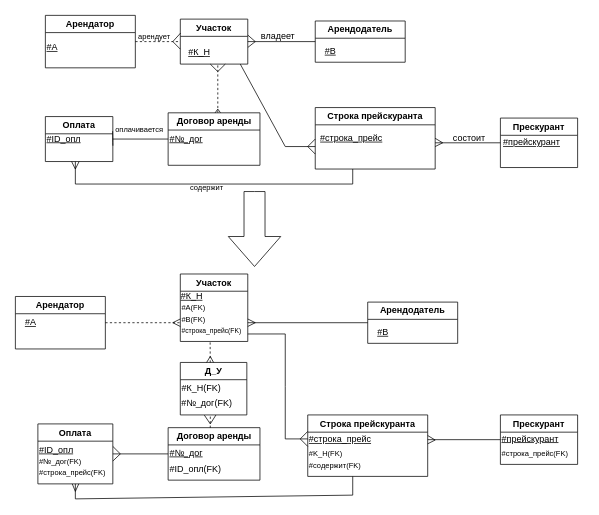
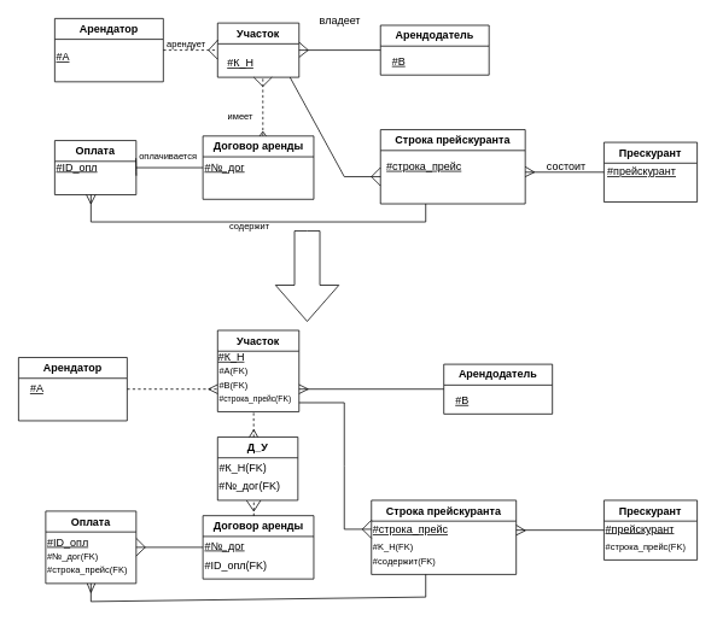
- <mxCell id="32" value="владеет" style="text;html=1;align=center;verticalAlign=middle;resizable=0;points=[];autosize=1;strokeColor=none;fillColor=none;" vertex="1" parent="1"><mxGeometry x="335" y="33" width="70" height="30" as="geometry" /></mxCell>
+ <mxCell id="32" value="владеет" style="text;html=1;align=center;verticalAlign=middle;resizable=0;points=[];autosize=1;strokeColor=none;fillColor=none;" vertex="1" parent="1"><mxGeometry x="340" y="8" width="70" height="30" as="geometry" /></mxCell>
+ <mxCell id="33" value="&lt;font style=&quot;font-size: 10px;&quot;&gt;имеет&lt;/font&gt;" style="text;html=1;align=center;verticalAlign=middle;resizable=0;points=[];autosize=1;strokeColor=none;fillColor=none;" vertex="1" parent="1"><mxGeometry x="240" y="113" width="50" height="30" as="geometry" /></mxCell>
